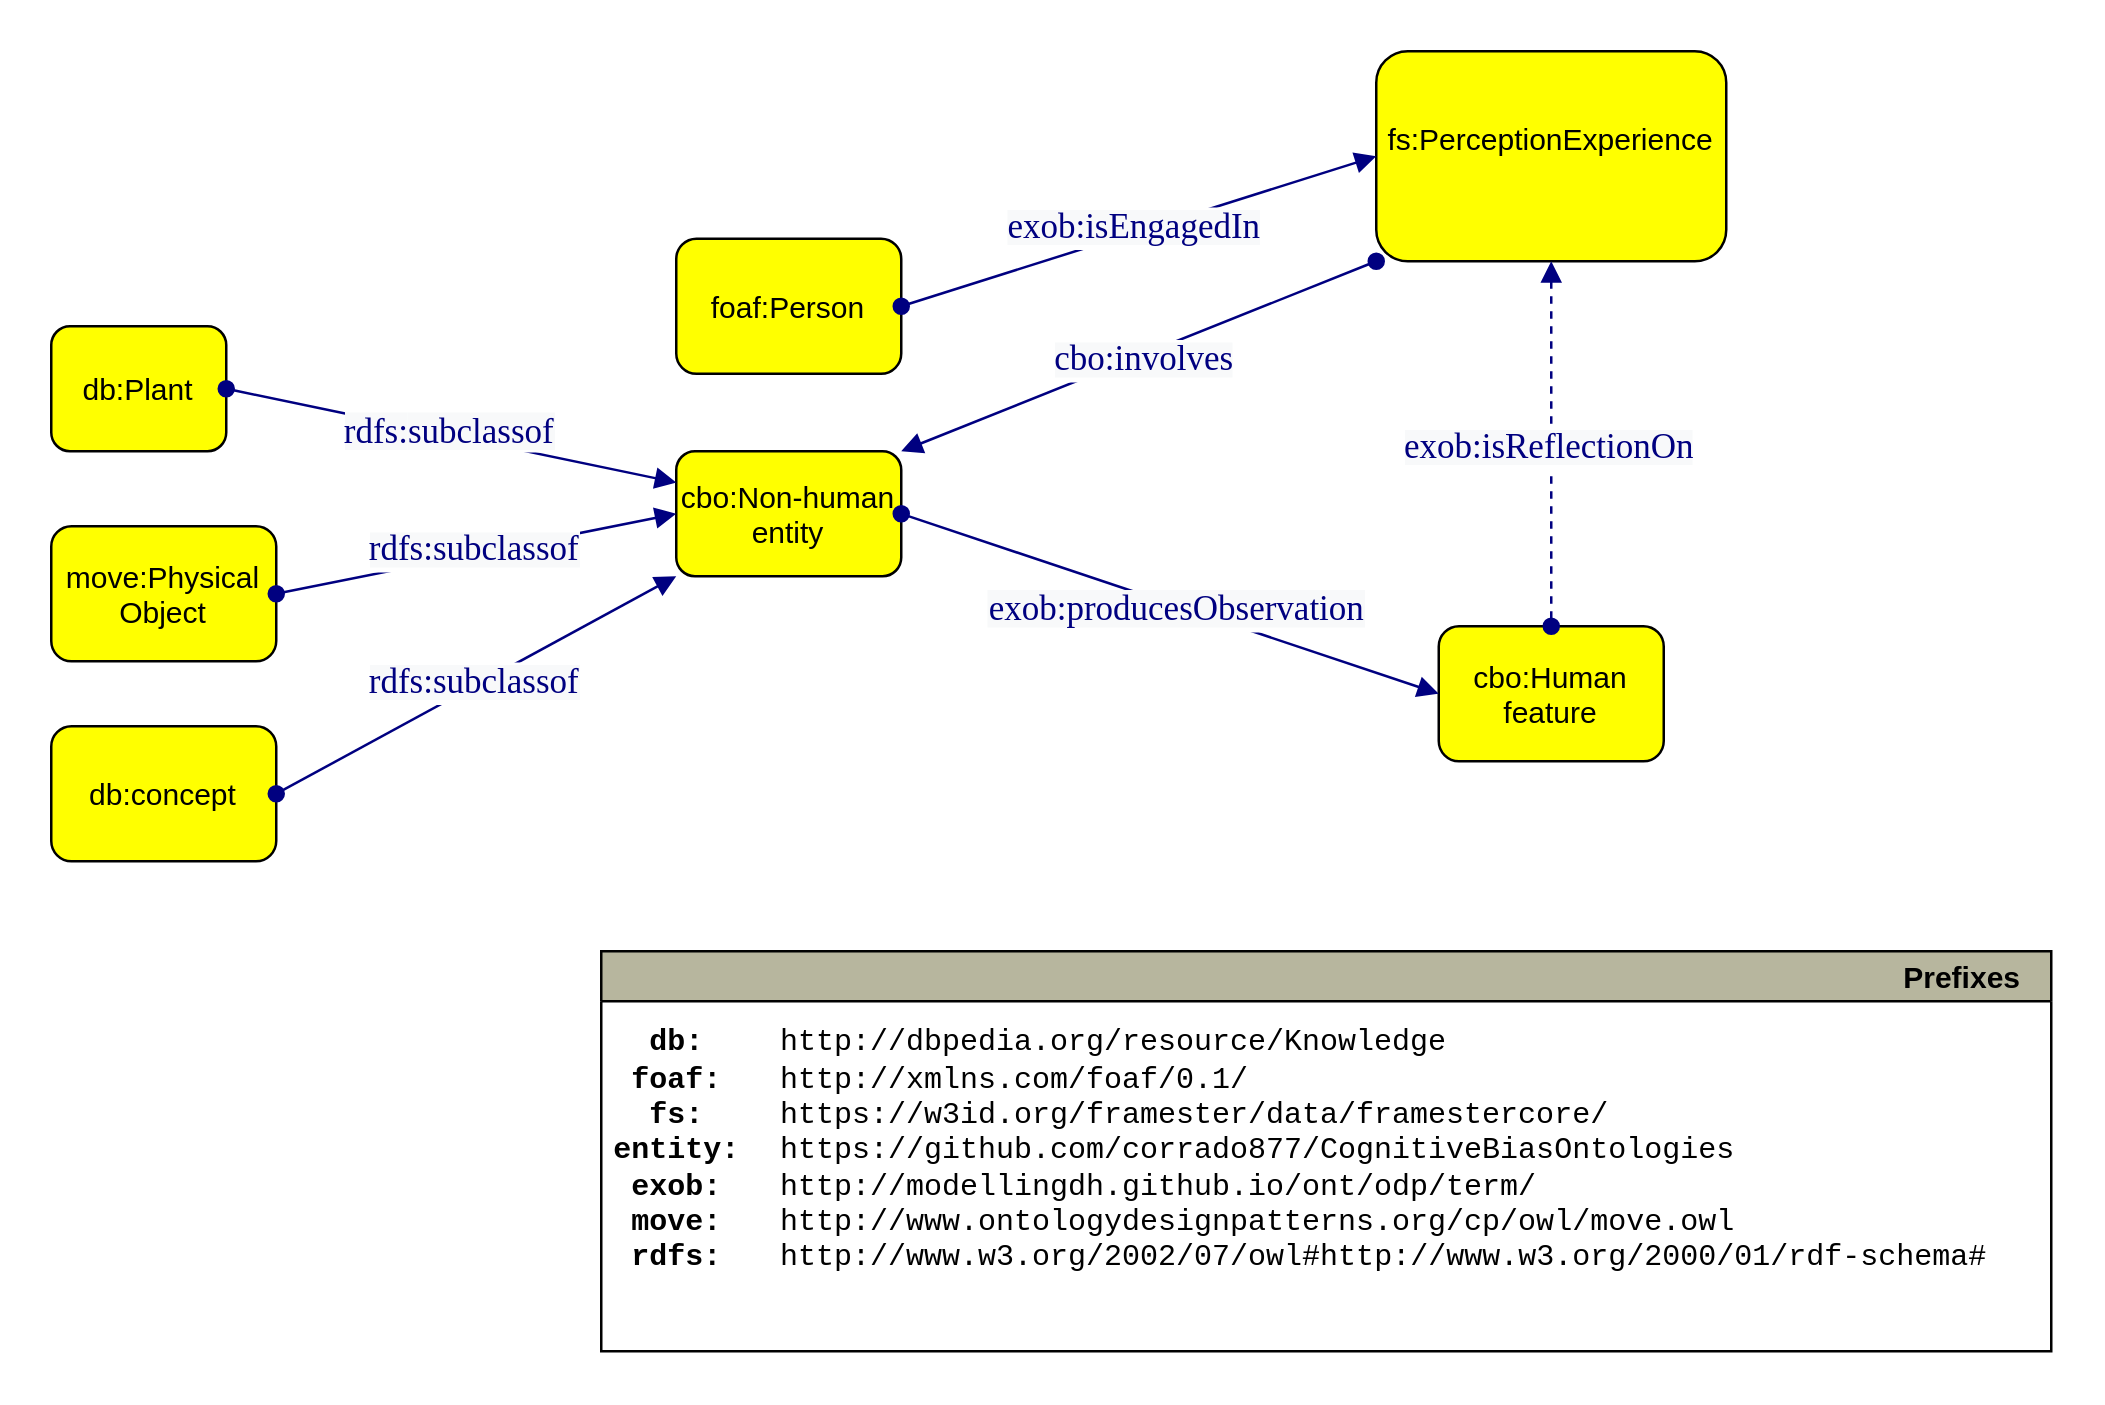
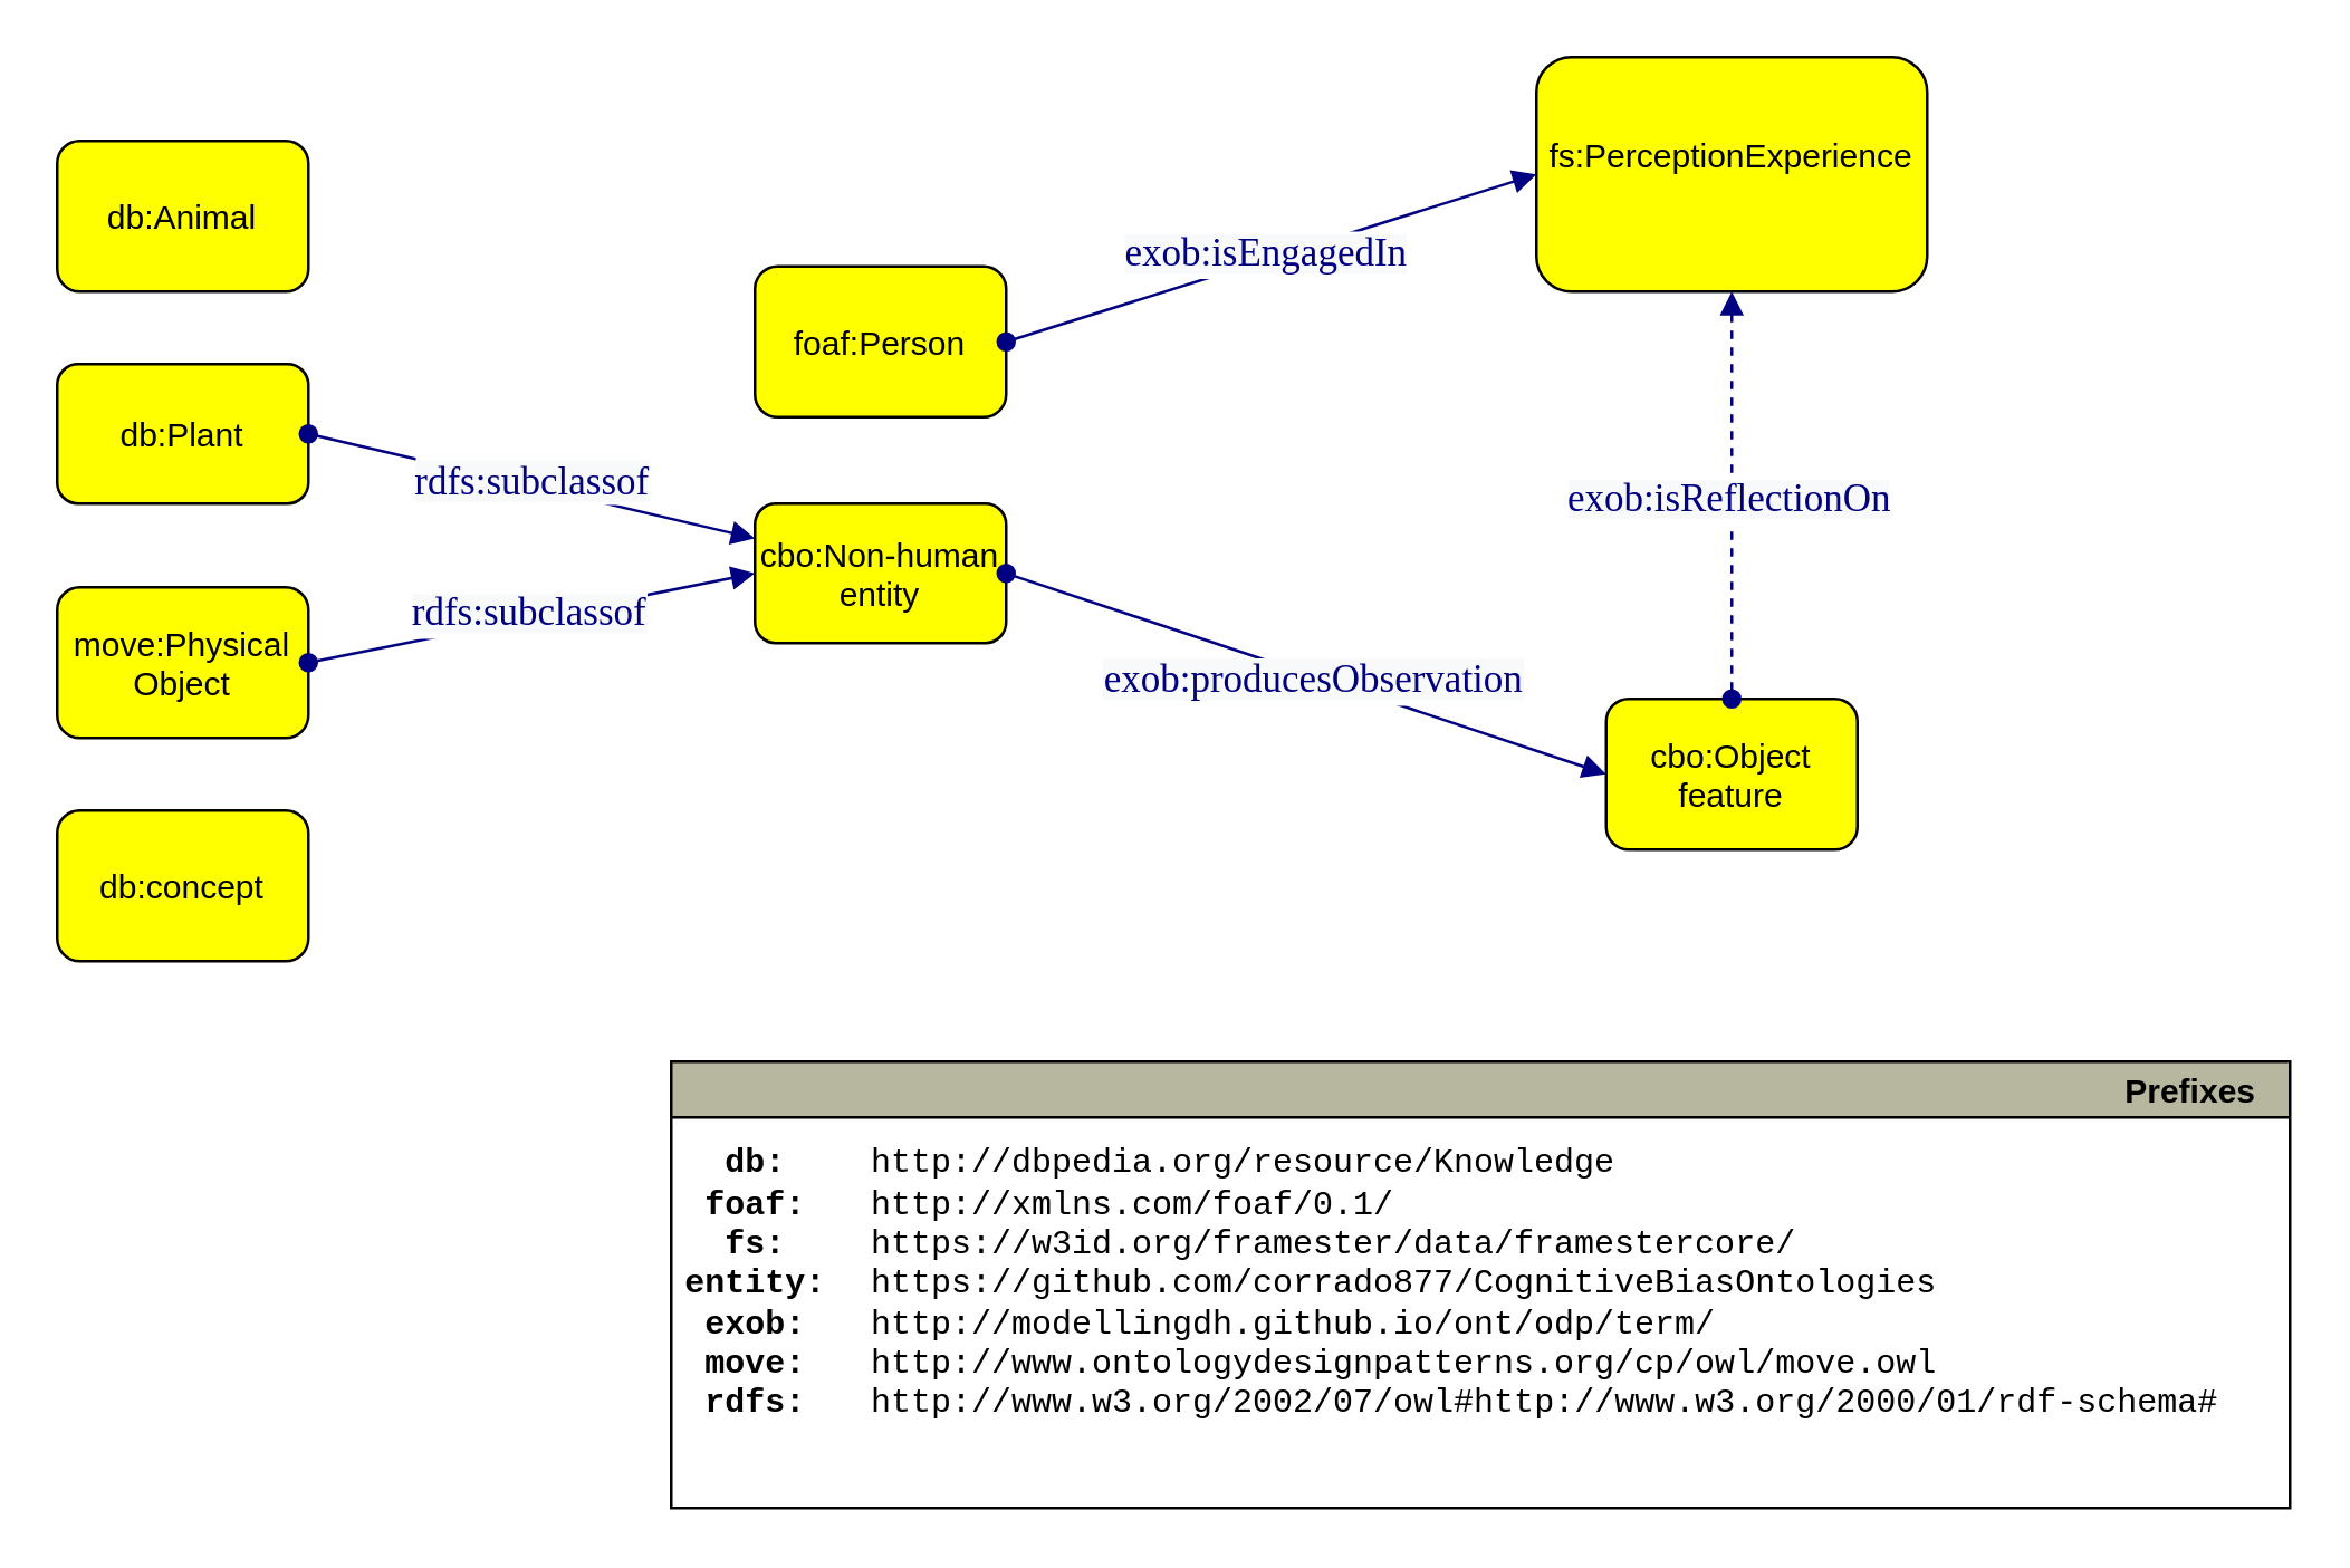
+ <mxCell id="4" value="db:Animal" style="graphMlID=n4;shape=rect;rounded=1;arcsize=30;fillColor=#ffff00;strokeColor=#000000;strokeWidth=1.0" parent="1" vertex="1"><mxGeometry x="20" y="50" width="90" height="54" as="geometry" /></mxCell>
- <mxCell id="14" value="" style="graphMlID=e0;rounded=0;endArrow=block;strokeColor=#000080;strokeWidth=1.0;startArrow=oval;startFill=1;endFill=1;exitX=0;exitY=1;exitDx=0;exitDy=0;entryX=1;entryY=0;entryDx=0;entryDy=0;" edge="1" parent="1" source="9" target="3"><mxGeometry relative="1" as="geometry"><mxPoint x="320" y="-19.918" as="sourcePoint" /><mxPoint x="471" y="-20" as="targetPoint" /></mxGeometry></mxCell>
- <mxCell id="15" value="&lt;span style=&quot;color: rgb(0, 0, 128); font-family: dialog; background-color: rgb(248, 249, 250);&quot;&gt;&lt;font style=&quot;font-size: 14px;&quot;&gt;cbo:involves&lt;/font&gt;&lt;/span&gt;" style="text;html=1;align=center;verticalAlign=middle;resizable=0;points=[];labelBackgroundColor=#ffffff;" vertex="1" connectable="0" parent="14"><mxGeometry x="-0.017" y="2" relative="1" as="geometry"><mxPoint as="offset" /></mxGeometry></mxCell>
- <mxCell id="5" value="db:Plant" style="graphMlID=n4;shape=rect;rounded=1;arcsize=30;fillColor=#ffff00;strokeColor=#000000;strokeWidth=1.0" parent="1" vertex="1"><mxGeometry x="20" y="130" width="70" height="50" as="geometry" /></mxCell>
+ <mxCell id="5" value="db:Plant" style="graphMlID=n4;shape=rect;rounded=1;arcsize=30;fillColor=#ffff00;strokeColor=#000000;strokeWidth=1.0" parent="1" vertex="1"><mxGeometry x="20" y="130" width="90" height="50" as="geometry" /></mxCell>
- <mxCell id="8" value="cbo:Human&#10;feature" style="graphMlID=n4;shape=rect;rounded=1;arcsize=30;fillColor=#ffff00;strokeColor=#000000;strokeWidth=1.0" parent="1" vertex="1"><mxGeometry x="575" y="250" width="90" height="54" as="geometry" /></mxCell>
+ <mxCell id="8" value="cbo:Object&#10;feature" style="graphMlID=n4;shape=rect;rounded=1;arcsize=30;fillColor=#ffff00;strokeColor=#000000;strokeWidth=1.0" parent="1" vertex="1"><mxGeometry x="575" y="250" width="90" height="54" as="geometry" /></mxCell>
- <mxCell id="22" value="" style="graphMlID=e0;rounded=0;endArrow=block;strokeColor=#000080;strokeWidth=1.0;startArrow=oval;startFill=1;endFill=1;exitX=1;exitY=0.5;exitDx=0;exitDy=0;entryX=0;entryY=1;entryDx=0;entryDy=0;" edge="1" parent="1" source="7" target="3"><mxGeometry relative="1" as="geometry"><mxPoint x="280" y="360.082" as="sourcePoint" /><mxPoint x="431" y="360" as="targetPoint" /></mxGeometry></mxCell>
- <mxCell id="23" value="&lt;span style=&quot;color: rgb(0, 0, 128); font-family: dialog; background-color: rgb(248, 249, 250);&quot;&gt;&lt;font style=&quot;font-size: 14px;&quot;&gt;rdfs:subclassof&lt;/font&gt;&lt;/span&gt;" style="text;html=1;align=center;verticalAlign=middle;resizable=0;points=[];labelBackgroundColor=#ffffff;" vertex="1" connectable="0" parent="22"><mxGeometry x="-0.017" y="2" relative="1" as="geometry"><mxPoint as="offset" /></mxGeometry></mxCell>
